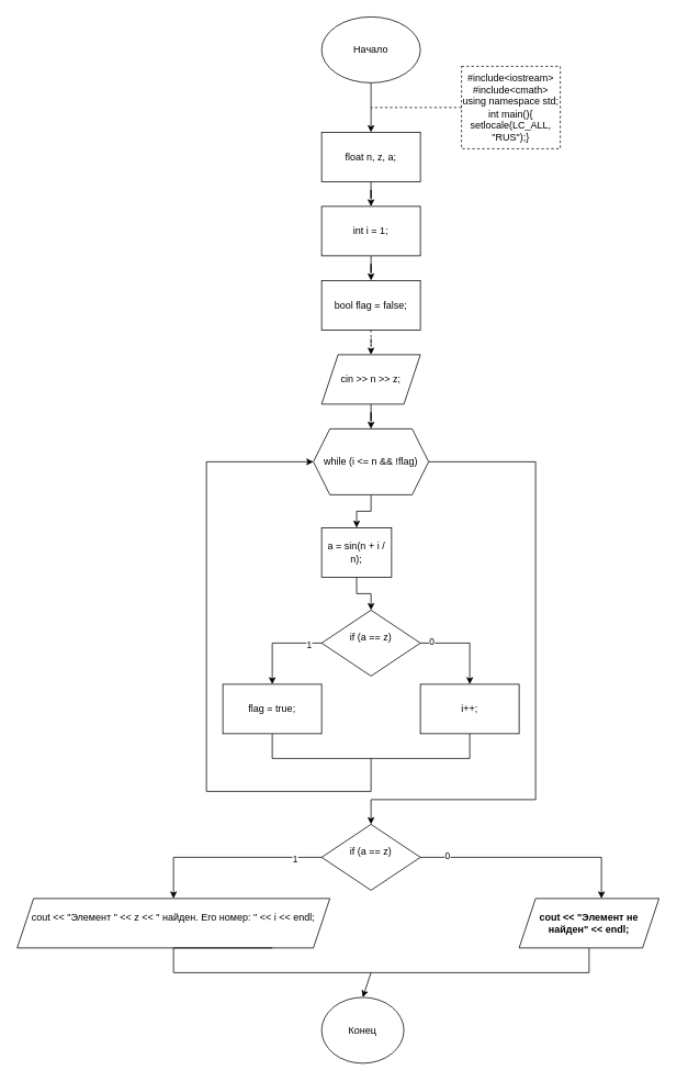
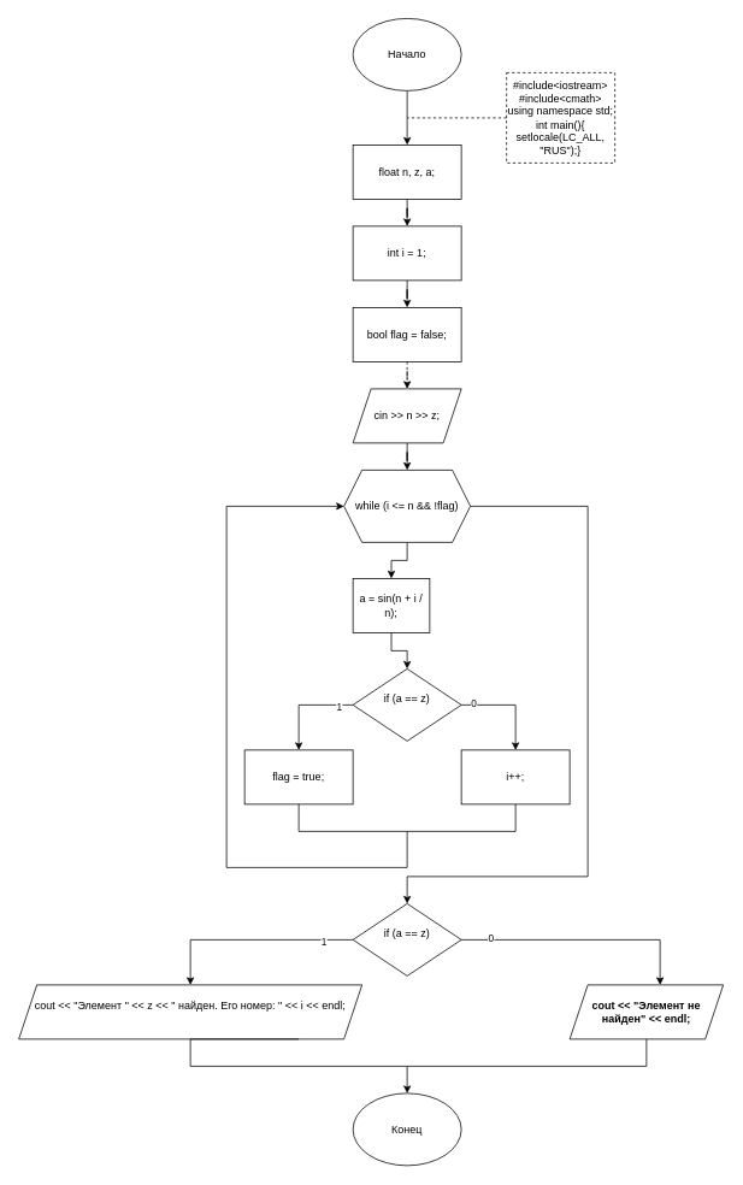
- <mxCell id="13" value="Конец" style="ellipse;whiteSpace=wrap;html=1;" vertex="1" parent="1"><mxGeometry x="390" y="1210" width="100" height="80" as="geometry" /></mxCell>
+ <mxCell id="13" value="Конец" style="ellipse;whiteSpace=wrap;html=1;" vertex="1" parent="1"><mxGeometry x="390" y="1210" width="120" height="80" as="geometry" /></mxCell>
